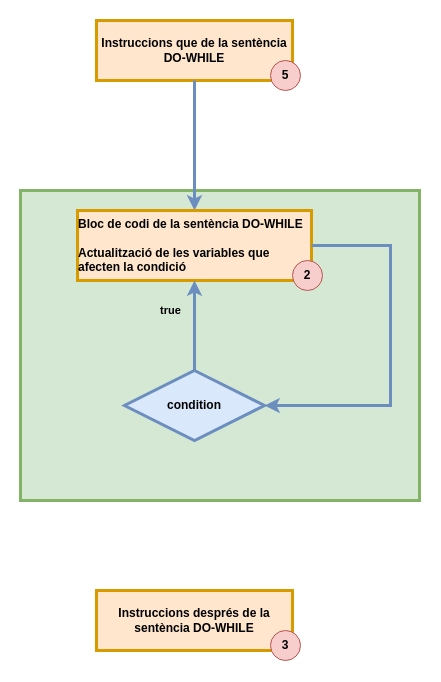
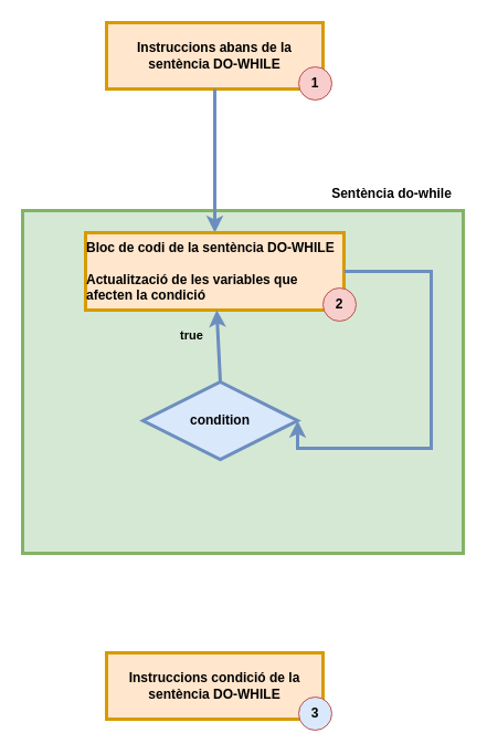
- <mxCell id="3" value="&lt;b&gt;Instruccions que de la sentència DO-WHILE&lt;br&gt;&lt;/b&gt;" style="rounded=0;whiteSpace=wrap;html=1;fillColor=#ffe6cc;strokeColor=#d79b00;strokeWidth=3;" vertex="1" parent="1"><mxGeometry x="96" y="20" width="196" height="60" as="geometry" /></mxCell>
+ <mxCell id="3" value="&lt;b&gt;Instruccions abans de la sentència DO-WHILE&lt;br&gt;&lt;/b&gt;" style="rounded=0;whiteSpace=wrap;html=1;fillColor=#ffe6cc;strokeColor=#d79b00;strokeWidth=3;" vertex="1" parent="1"><mxGeometry x="96" y="20" width="196" height="60" as="geometry" /></mxCell>
- <mxCell id="10" value="&lt;b&gt;5&lt;/b&gt;" style="ellipse;whiteSpace=wrap;html=1;aspect=fixed;fillColor=#f8cecc;strokeColor=#b85450;" vertex="1" parent="1"><mxGeometry x="270" y="60" width="30" height="30" as="geometry" /></mxCell>
+ <mxCell id="10" value="&lt;b&gt;1&lt;/b&gt;" style="ellipse;whiteSpace=wrap;html=1;aspect=fixed;fillColor=#f8cecc;strokeColor=#b85450;" vertex="1" parent="1"><mxGeometry x="270" y="60" width="30" height="30" as="geometry" /></mxCell>
+ <mxCell id="9" value="&lt;b&gt;Sentència do-while&lt;/b&gt;" style="text;html=1;align=center;verticalAlign=middle;resizable=0;points=[];autosize=1;strokeColor=none;fillColor=none;" vertex="1" parent="1"><mxGeometry x="289" y="160" width="130" height="30" as="geometry" /></mxCell>
- <mxCell id="13" value="&lt;b&gt;condition&lt;/b&gt;" style="strokeWidth=3;html=1;shape=mxgraph.flowchart.decision;whiteSpace=wrap;fillColor=#dae8fc;strokeColor=#6c8ebf;" vertex="1" parent="1"><mxGeometry x="124" y="370" width="140" height="70" as="geometry" /></mxCell>
+ <mxCell id="13" value="&lt;b&gt;condition&lt;/b&gt;" style="strokeWidth=3;html=1;shape=mxgraph.flowchart.decision;whiteSpace=wrap;fillColor=#dae8fc;strokeColor=#6c8ebf;" vertex="1" parent="1"><mxGeometry x="129" y="345" width="140" height="70" as="geometry" /></mxCell>
- <mxCell id="7" value="&lt;b&gt;Instruccions després de la sentència DO-WHILE&lt;br&gt;&lt;/b&gt;" style="rounded=0;whiteSpace=wrap;html=1;fillColor=#ffe6cc;strokeColor=#d79b00;strokeWidth=3;" vertex="1" parent="1"><mxGeometry x="96" y="590" width="196" height="60" as="geometry" /></mxCell>
+ <mxCell id="7" value="&lt;b&gt;Instruccions condició de la sentència DO-WHILE&lt;br&gt;&lt;/b&gt;" style="rounded=0;whiteSpace=wrap;html=1;fillColor=#ffe6cc;strokeColor=#d79b00;strokeWidth=3;" vertex="1" parent="1"><mxGeometry x="96" y="590" width="196" height="60" as="geometry" /></mxCell>
- <mxCell id="12" value="&lt;b&gt;3&lt;/b&gt;" style="ellipse;whiteSpace=wrap;html=1;aspect=fixed;fillColor=#f8cecc;strokeColor=#b85450;" vertex="1" parent="1"><mxGeometry x="270" y="630" width="30" height="30" as="geometry" /></mxCell>
+ <mxCell id="12" value="&lt;b&gt;3&lt;/b&gt;" style="ellipse;whiteSpace=wrap;html=1;aspect=fixed;fillColor=#dae8fc;strokeColor=#b85450;" vertex="1" parent="1"><mxGeometry x="270" y="630" width="30" height="30" as="geometry" /></mxCell>
